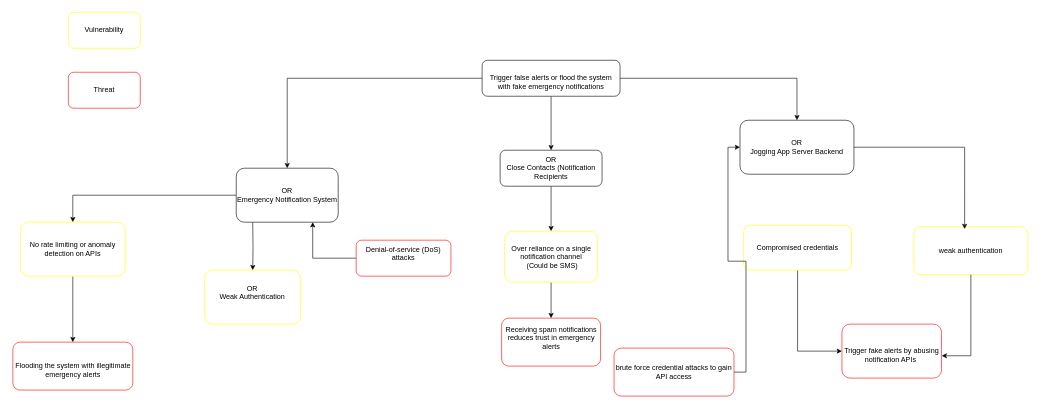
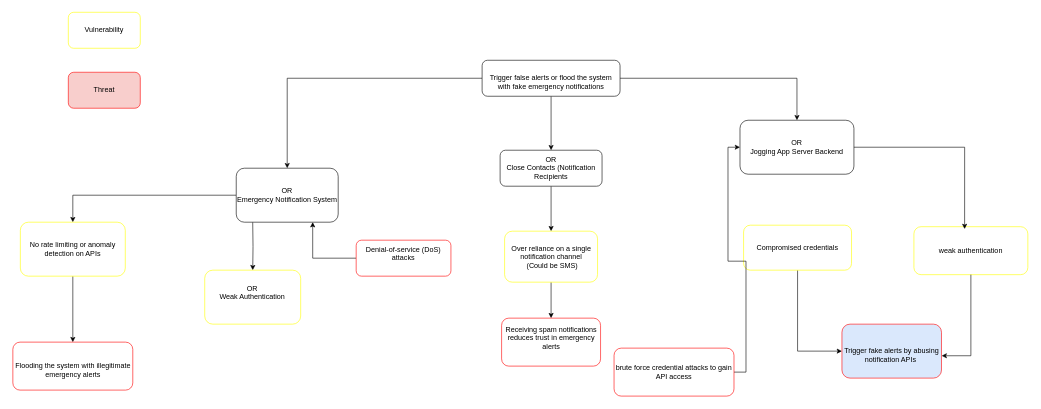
- <mxCell id="30" value="Threat" style="rounded=1;whiteSpace=wrap;html=1;strokeColor=red;" vertex="1" parent="1"><mxGeometry x="113" y="120" width="120" height="60" as="geometry" /></mxCell>
+ <mxCell id="30" value="Threat" style="rounded=1;whiteSpace=wrap;html=1;strokeColor=red;fillColor=#f8cecc;" vertex="1" parent="1"><mxGeometry x="113" y="120" width="120" height="60" as="geometry" /></mxCell>
- <mxCell id="18" value="&lt;br&gt;Trigger fake alerts by abusing notification APIs&amp;nbsp;" style="rounded=1;whiteSpace=wrap;html=1;strokeColor=red;" vertex="1" parent="1"><mxGeometry x="1403" y="540" width="166" height="90" as="geometry" /></mxCell>
+ <mxCell id="18" value="&lt;br&gt;Trigger fake alerts by abusing notification APIs&amp;nbsp;" style="rounded=1;whiteSpace=wrap;html=1;strokeColor=red;fillColor=#dae8fc;" vertex="1" parent="1"><mxGeometry x="1403" y="540" width="166" height="90" as="geometry" /></mxCell>
